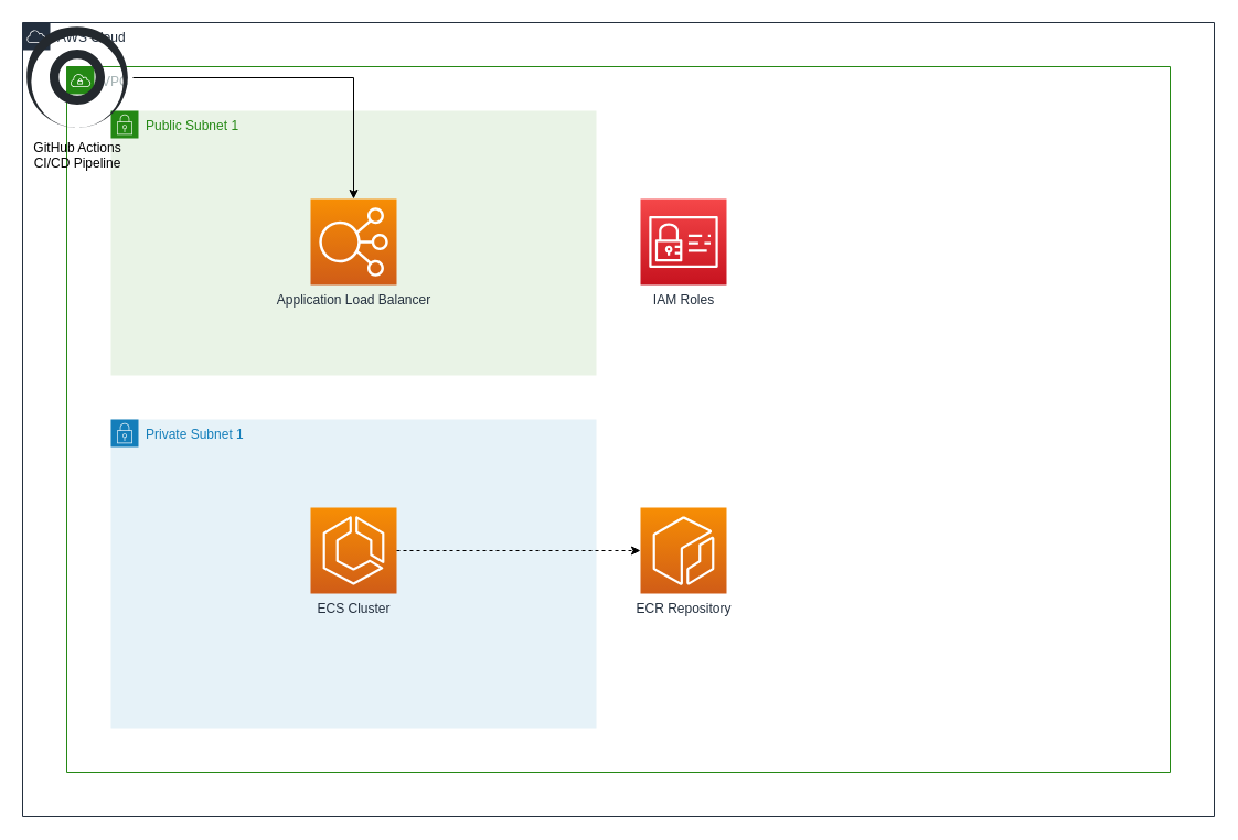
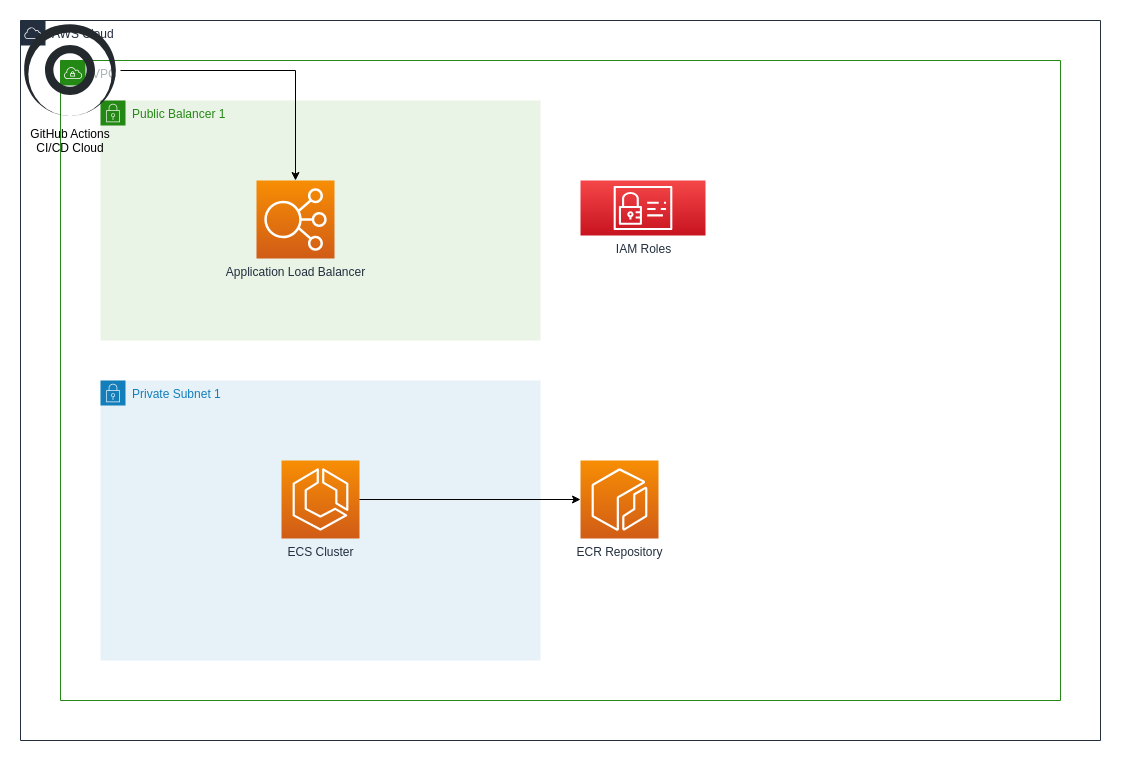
- <mxCell id="4" value="Public Subnet 1" style="points=[[0,0],[0.25,0],[0.5,0],[0.75,0],[1,0],[1,0.25],[1,0.5],[1,0.75],[1,1],[0.75,1],[0.5,1],[0.25,1],[0,1],[0,0.75],[0,0.5],[0,0.25]];outlineConnect=0;gradientColor=none;html=1;whiteSpace=wrap;fontSize=12;fontStyle=0;container=1;pointerEvents=0;collapsible=0;recursiveResize=0;shape=mxgraph.aws4.group;grIcon=mxgraph.aws4.group_security_group;grStroke=0;strokeColor=#248814;fillColor=#E9F3E6;verticalAlign=top;align=left;spacingLeft=30;fontColor=#248814;dashed=0;" vertex="1" parent="3"><mxGeometry x="40" y="40" width="440" height="240" as="geometry" /></mxCell>
+ <mxCell id="4" value="Public Balancer 1" style="points=[[0,0],[0.25,0],[0.5,0],[0.75,0],[1,0],[1,0.25],[1,0.5],[1,0.75],[1,1],[0.75,1],[0.5,1],[0.25,1],[0,1],[0,0.75],[0,0.5],[0,0.25]];outlineConnect=0;gradientColor=none;html=1;whiteSpace=wrap;fontSize=12;fontStyle=0;container=1;pointerEvents=0;collapsible=0;recursiveResize=0;shape=mxgraph.aws4.group;grIcon=mxgraph.aws4.group_security_group;grStroke=0;strokeColor=#248814;fillColor=#E9F3E6;verticalAlign=top;align=left;spacingLeft=30;fontColor=#248814;dashed=0;" vertex="1" parent="3"><mxGeometry x="40" y="40" width="440" height="240" as="geometry" /></mxCell>
- <mxCell id="10" value="GitHub Actions&#10;CI/CD Pipeline" style="shape=image;verticalLabelPosition=bottom;labelBackgroundColor=none;verticalAlign=top;aspect=fixed;imageAspect=0;image=data:image/svg+xml,PHN2ZyB4bWxucz0iaHR0cDovL3d3dy53My5vcmcvMjAwMC9zdmciIHZpZXdCb3g9IjAgMCA0OCA0OCI+PHBhdGggZD0iTTI0IDJjMTIuMTUgMCAyMiA5Ljg1IDIyIDIycy05Ljg1IDIyLTIyIDIyUzIgMzYuMTUgMiAyNCA5Ljg1IDIgMjQgMnptMCA0YTIwIDIwIDAgMSAwIDAgNDAgMjAgMjAgMCAwIDAgMC00MHoiIGZpbGw9IiMyNDI5MmUiLz48cGF0aCBkPSJNMjQgMTJjNi42MyAwIDEyIDUuMzcgMTIgMTJzLTUuMzcgMTItMTIgMTItMTItNS4zNy0xMi0xMiA1LjM3LTEyIDEyLTEyem0wIDRhOCA4IDAgMSAwIDAgMTYgOCA4IDAgMCAwIDAtMTZ6IiBmaWxsPSIjMjQyOTJlIi8+PC9zdmc+" vertex="1" parent="1"><mxGeometry x="20" y="20" width="100" height="100" as="geometry" /></mxCell>
+ <mxCell id="10" value="GitHub Actions&#10;CI/CD Cloud" style="shape=image;verticalLabelPosition=bottom;labelBackgroundColor=none;verticalAlign=top;aspect=fixed;imageAspect=0;image=data:image/svg+xml,PHN2ZyB4bWxucz0iaHR0cDovL3d3dy53My5vcmcvMjAwMC9zdmciIHZpZXdCb3g9IjAgMCA0OCA0OCI+PHBhdGggZD0iTTI0IDJjMTIuMTUgMCAyMiA5Ljg1IDIyIDIycy05Ljg1IDIyLTIyIDIyUzIgMzYuMTUgMiAyNCA5Ljg1IDIgMjQgMnptMCA0YTIwIDIwIDAgMSAwIDAgNDAgMjAgMjAgMCAwIDAgMC00MHoiIGZpbGw9IiMyNDI5MmUiLz48cGF0aCBkPSJNMjQgMTJjNi42MyAwIDEyIDUuMzcgMTIgMTJzLTUuMzcgMTItMTIgMTItMTItNS4zNy0xMi0xMiA1LjM3LTEyIDEyLTEyem0wIDRhOCA4IDAgMSAwIDAgMTYgOCA4IDAgMCAwIDAtMTZ6IiBmaWxsPSIjMjQyOTJlIi8+PC9zdmc+" vertex="1" parent="1"><mxGeometry x="20" y="20" width="100" height="100" as="geometry" /></mxCell>
- <mxCell id="5" value="Application Load Balancer" style="sketch=0;points=[[0,0,0],[0.25,0,0],[0.5,0,0],[0.75,0,0],[1,0,0],[0,1,0],[0.25,1,0],[0.5,1,0],[0.75,1,0],[1,1,0],[0,0.25,0],[0,0.5,0],[0,0.75,0],[1,0.25,0],[1,0.5,0],[1,0.75,0]];outlineConnect=0;fontColor=#232F3E;gradientColor=#F78E04;gradientDirection=north;fillColor=#D05C17;strokeColor=#ffffff;dashed=0;verticalLabelPosition=bottom;verticalAlign=top;align=center;html=1;fontSize=12;fontStyle=0;aspect=fixed;shape=mxgraph.aws4.resourceIcon;resIcon=mxgraph.aws4.elastic_load_balancing;" vertex="1" parent="4"><mxGeometry x="181" y="80" width="78" height="78" as="geometry" /></mxCell>
+ <mxCell id="5" value="Application Load Balancer" style="sketch=0;points=[[0,0,0],[0.25,0,0],[0.5,0,0],[0.75,0,0],[1,0,0],[0,1,0],[0.25,1,0],[0.5,1,0],[0.75,1,0],[1,1,0],[0,0.25,0],[0,0.5,0],[0,0.75,0],[1,0.25,0],[1,0.5,0],[1,0.75,0]];outlineConnect=0;fontColor=#232F3E;gradientColor=#F78E04;gradientDirection=north;fillColor=#D05C17;strokeColor=#ffffff;dashed=0;verticalLabelPosition=bottom;verticalAlign=top;align=center;html=1;fontSize=12;fontStyle=0;aspect=fixed;shape=mxgraph.aws4.resourceIcon;resIcon=mxgraph.aws4.elastic_load_balancing;" vertex="1" parent="4"><mxGeometry x="156" y="80" width="78" height="78" as="geometry" /></mxCell>
- <mxCell id="9" value="IAM Roles" style="sketch=0;points=[[0,0,0],[0.25,0,0],[0.5,0,0],[0.75,0,0],[1,0,0],[0,1,0],[0.25,1,0],[0.5,1,0],[0.75,1,0],[1,1,0],[0,0.25,0],[0,0.5,0],[0,0.75,0],[1,0.25,0],[1,0.5,0],[1,0.75,0]];outlineConnect=0;fontColor=#232F3E;gradientColor=#F54749;gradientDirection=north;fillColor=#C7131F;strokeColor=#ffffff;dashed=0;verticalLabelPosition=bottom;verticalAlign=top;align=center;html=1;fontSize=12;fontStyle=0;aspect=fixed;shape=mxgraph.aws4.resourceIcon;resIcon=mxgraph.aws4.identity_and_access_management;" vertex="1" parent="3"><mxGeometry x="520" y="120" width="78" height="78" as="geometry" /></mxCell>
+ <mxCell id="9" value="IAM Roles" style="sketch=0;points=[[0,0,0],[0.25,0,0],[0.5,0,0],[0.75,0,0],[1,0,0],[0,1,0],[0.25,1,0],[0.5,1,0],[0.75,1,0],[1,1,0],[0,0.25,0],[0,0.5,0],[0,0.75,0],[1,0.25,0],[1,0.5,0],[1,0.75,0]];outlineConnect=0;fontColor=#232F3E;gradientColor=#F54749;gradientDirection=north;fillColor=#C7131F;strokeColor=#ffffff;dashed=0;verticalLabelPosition=bottom;verticalAlign=top;align=center;html=1;fontSize=12;fontStyle=0;aspect=fixed;shape=mxgraph.aws4.resourceIcon;resIcon=mxgraph.aws4.identity_and_access_management;" vertex="1" parent="3"><mxGeometry x="520" y="120" width="125" height="55" as="geometry" /></mxCell>
- <mxCell id="12" value="" style="edgeStyle=orthogonalEdgeStyle;rounded=0;orthogonalLoop=1;jettySize=auto;html=1;dashed=1;" edge="1" source="7" target="8" parent="1"><mxGeometry relative="1" as="geometry" /></mxCell>
+ <mxCell id="12" value="" style="edgeStyle=orthogonalEdgeStyle;rounded=0;orthogonalLoop=1;jettySize=auto;html=1;" edge="1" source="7" target="8" parent="1"><mxGeometry relative="1" as="geometry" /></mxCell>
